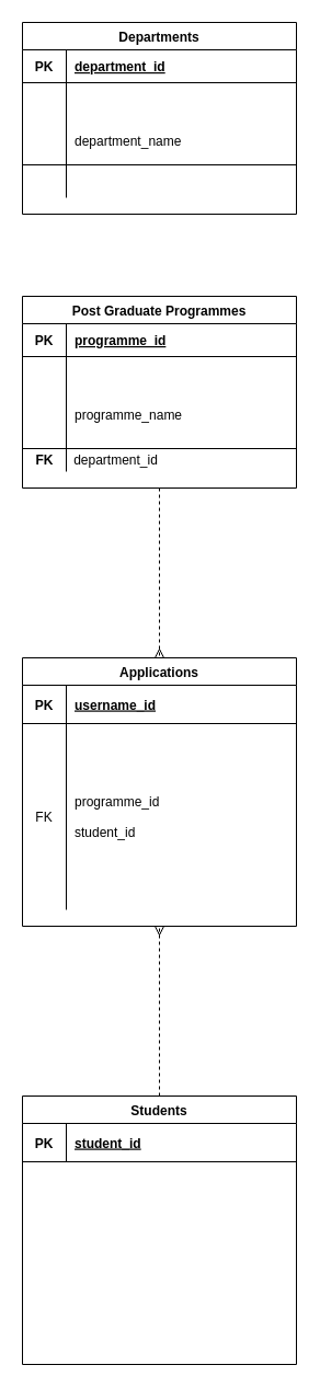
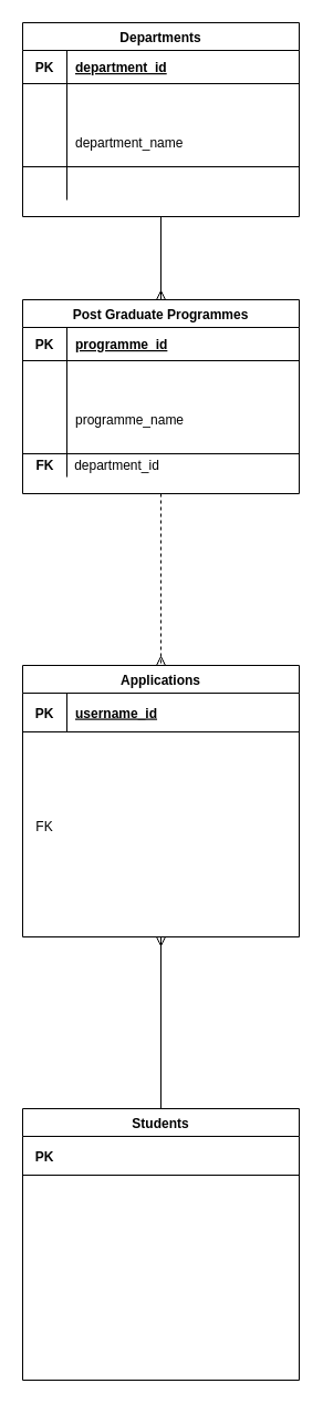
+ <mxCell id="2" style="edgeStyle=orthogonalEdgeStyle;rounded=0;orthogonalLoop=1;jettySize=auto;html=1;exitX=0.5;exitY=1;exitDx=0;exitDy=0;entryX=0.5;entryY=0;entryDx=0;entryDy=0;endArrow=ERmany;endFill=0;" parent="1" source="3" target="16" edge="1"><mxGeometry relative="1" as="geometry"><mxPoint x="145" y="260" as="targetPoint" /></mxGeometry></mxCell>
- <mxCell id="35" value="programme_id&#10;&#10;student_id" style="shape=partialRectangle;overflow=hidden;connectable=0;fillColor=none;top=0;left=0;bottom=0;right=0;align=left;spacingLeft=6;" parent="33" vertex="1"><mxGeometry x="40" width="210" height="170" as="geometry" /></mxCell>
- <mxCell id="36" style="edgeStyle=orthogonalEdgeStyle;rounded=0;orthogonalLoop=1;jettySize=auto;html=1;exitX=0.5;exitY=0;exitDx=0;exitDy=0;entryX=0.5;entryY=1;entryDx=0;entryDy=0;endArrow=ERmany;endFill=0;dashed=1;" edge="1" parent="1" source="37" target="29"><mxGeometry relative="1" as="geometry" /></mxCell>
+ <mxCell id="36" style="edgeStyle=orthogonalEdgeStyle;rounded=0;orthogonalLoop=1;jettySize=auto;html=1;exitX=0.5;exitY=0;exitDx=0;exitDy=0;entryX=0.5;entryY=1;entryDx=0;entryDy=0;endArrow=ERmany;endFill=0;" edge="1" parent="1" source="37" target="29"><mxGeometry relative="1" as="geometry" /></mxCell>
- <mxCell id="40" value="student_id" style="shape=partialRectangle;overflow=hidden;connectable=0;fillColor=none;top=0;left=0;bottom=0;right=0;align=left;spacingLeft=6;fontStyle=5;" vertex="1" parent="38"><mxGeometry x="40" width="210" height="35" as="geometry" /></mxCell>
